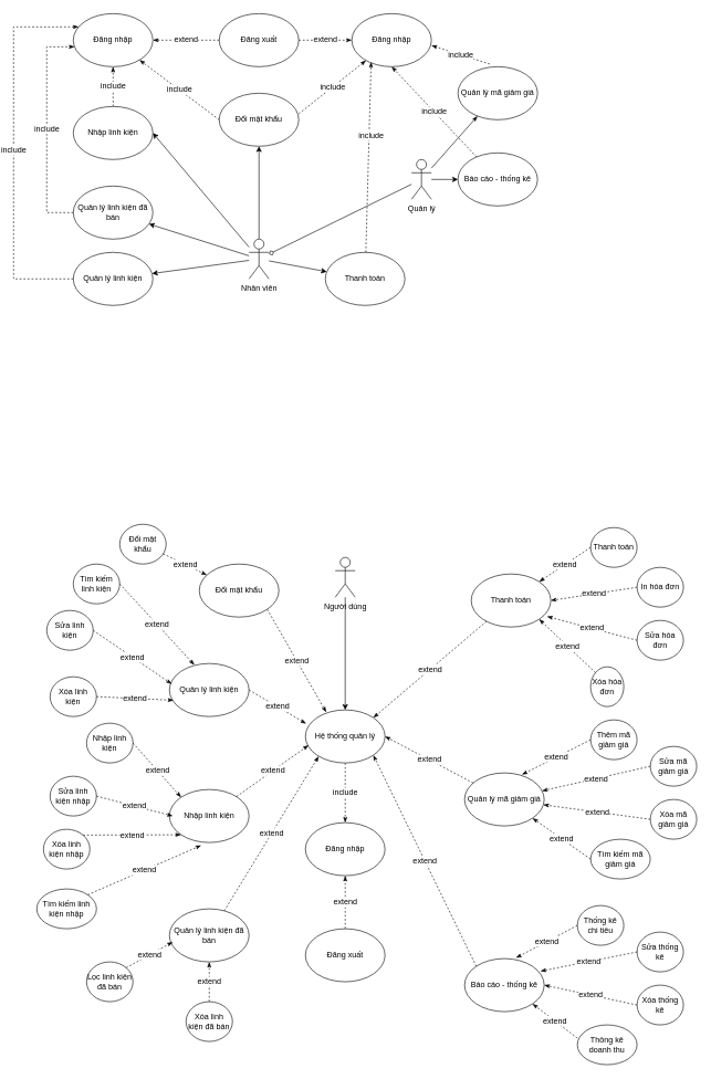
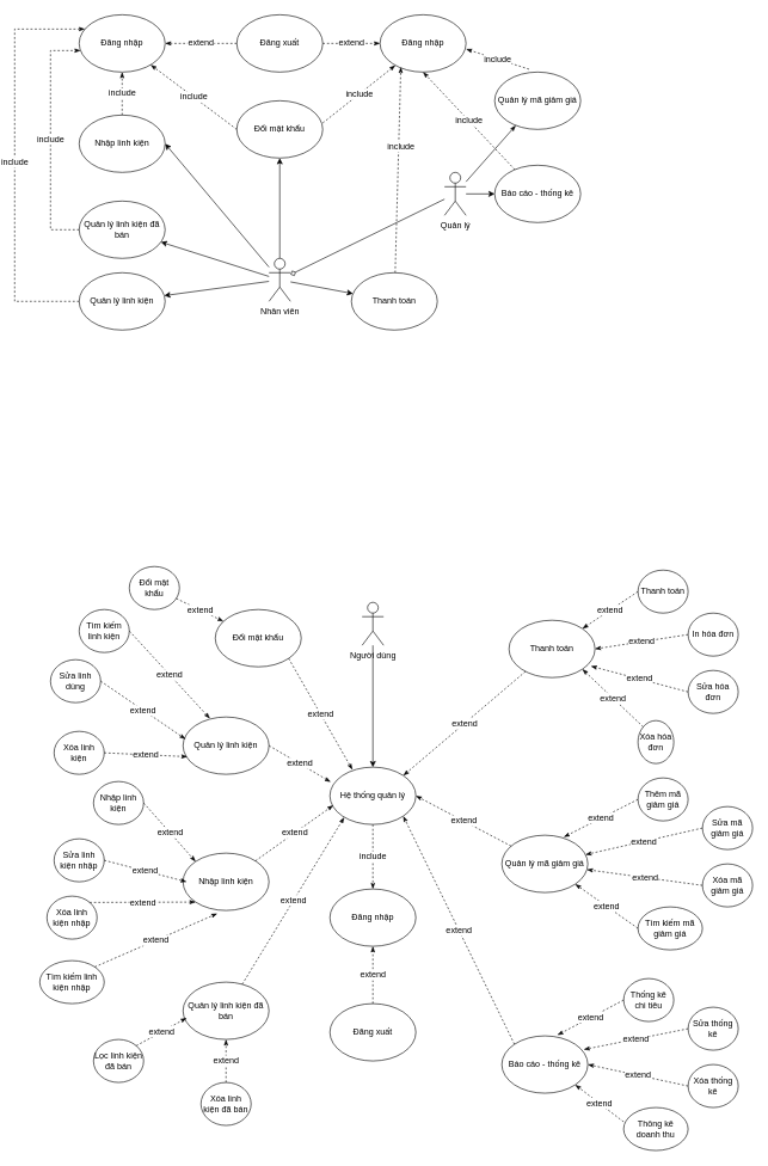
- <mxCell id="58" value="Sửa linh kiện" style="ellipse;whiteSpace=wrap;html=1;" vertex="1" parent="1"><mxGeometry x="70" y="920" width="70" height="60" as="geometry" /></mxCell>
+ <mxCell id="58" value="Sửa linh dùng" style="ellipse;whiteSpace=wrap;html=1;" vertex="1" parent="1"><mxGeometry x="70" y="920" width="70" height="60" as="geometry" /></mxCell>
